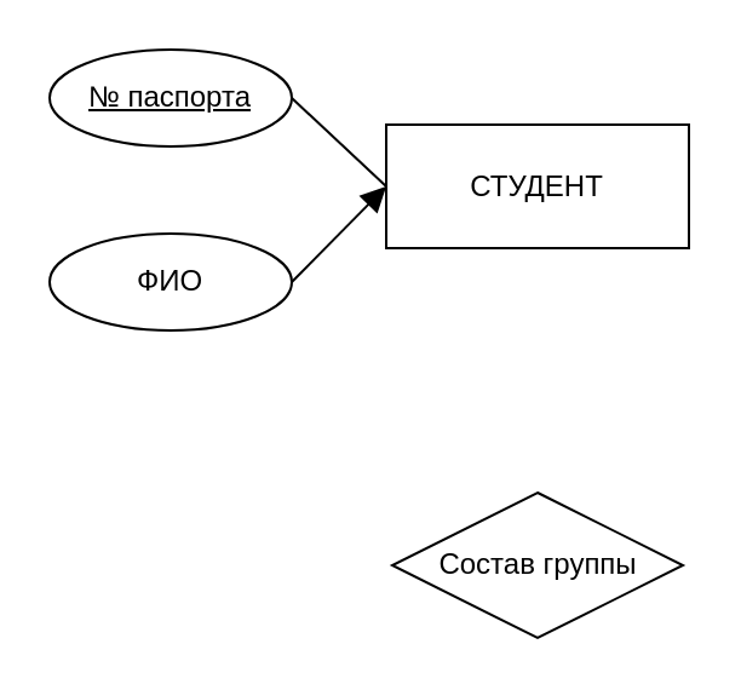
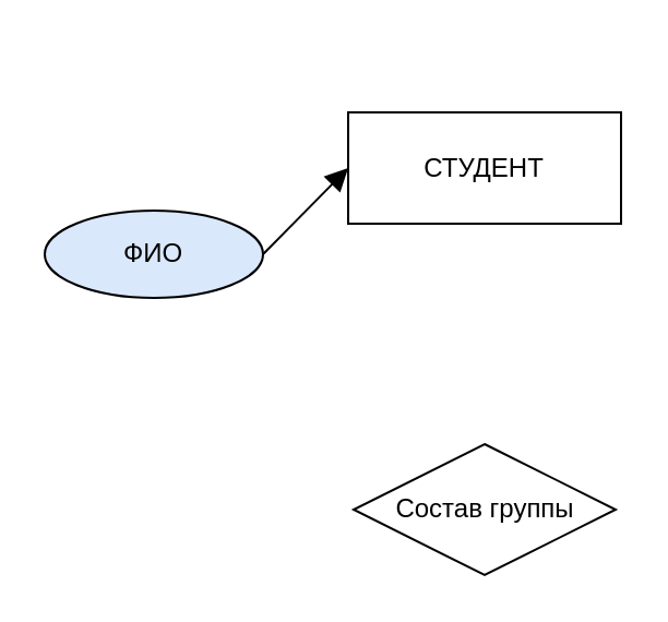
- <mxCell id="2" value="№ паспорта" style="ellipse;whiteSpace=wrap;html=1;align=center;fontStyle=4" vertex="1" parent="1"><mxGeometry x="20" y="20" width="100" height="40" as="geometry" /></mxCell>
- <mxCell id="5" value="" style="endArrow=none;html=1;rounded=0;fontSize=12;startSize=8;endSize=8;curved=1;exitX=1;exitY=0.5;exitDx=0;exitDy=0;entryX=0;entryY=0.5;entryDx=0;entryDy=0;" edge="1" parent="1" source="2" target="4"><mxGeometry relative="1" as="geometry"><mxPoint x="349" y="206" as="sourcePoint" /><mxPoint x="509" y="206" as="targetPoint" /></mxGeometry></mxCell>
- <mxCell id="3" value="ФИО" style="ellipse;whiteSpace=wrap;html=1;align=center;" vertex="1" parent="1"><mxGeometry x="20" y="96" width="100" height="40" as="geometry" /></mxCell>
+ <mxCell id="3" value="ФИО" style="ellipse;whiteSpace=wrap;html=1;align=center;fillColor=#dae8fc;" vertex="1" parent="1"><mxGeometry x="20" y="96" width="100" height="40" as="geometry" /></mxCell>
